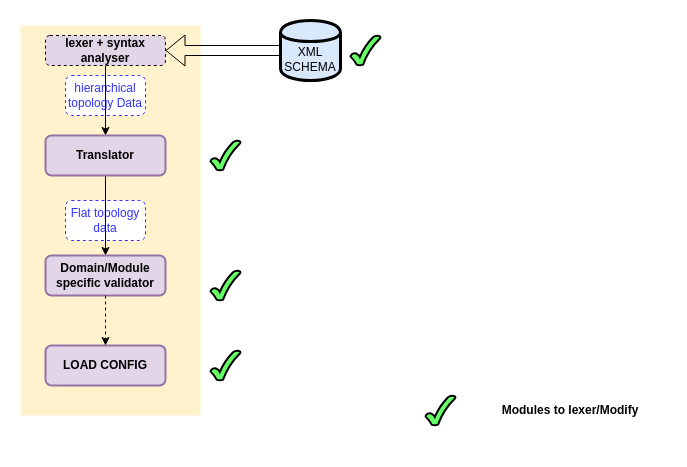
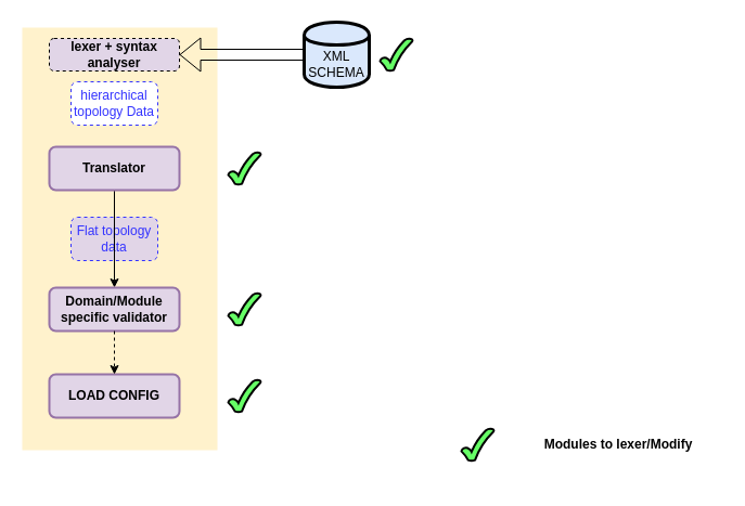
- <mxCell id="5" style="edgeStyle=elbowEdgeStyle;rounded=0;orthogonalLoop=1;jettySize=auto;html=1;exitX=0.5;exitY=1;exitDx=0;exitDy=0;entryX=0.5;entryY=0;entryDx=0;entryDy=0;" parent="1" source="6" target="8" edge="1"><mxGeometry relative="1" as="geometry" /></mxCell>
- <mxCell id="3" value="&lt;font color=&quot;#3333ff&quot;&gt;Flat topology data&lt;/font&gt;" style="rounded=1;whiteSpace=wrap;html=1;dashed=1;strokeColor=#3333FF;" parent="1" vertex="1"><mxGeometry x="65" y="200" width="80" height="40" as="geometry" /></mxCell>
+ <mxCell id="3" value="&lt;font color=&quot;#3333ff&quot;&gt;Flat topology data&lt;/font&gt;" style="rounded=1;whiteSpace=wrap;html=1;dashed=1;strokeColor=#3333FF;fillColor=#e1d5e7;" parent="1" vertex="1"><mxGeometry x="65" y="200" width="80" height="40" as="geometry" /></mxCell>
- <mxCell id="9" value="&lt;b&gt;Domain/Module specific validator&lt;/b&gt;" style="rounded=1;whiteSpace=wrap;html=1;fillColor=#e1d5e7;strokeColor=#9673a6;strokeWidth=2;" parent="1" vertex="1"><mxGeometry x="45" y="255" width="120" height="40" as="geometry" /></mxCell>
+ <mxCell id="9" value="&lt;b&gt;Domain/Module specific validator&lt;/b&gt;" style="rounded=1;whiteSpace=wrap;html=1;fillColor=#e1d5e7;strokeColor=#9673a6;strokeWidth=2;" parent="1" vertex="1"><mxGeometry x="45" y="265" width="120" height="40" as="geometry" /></mxCell>
